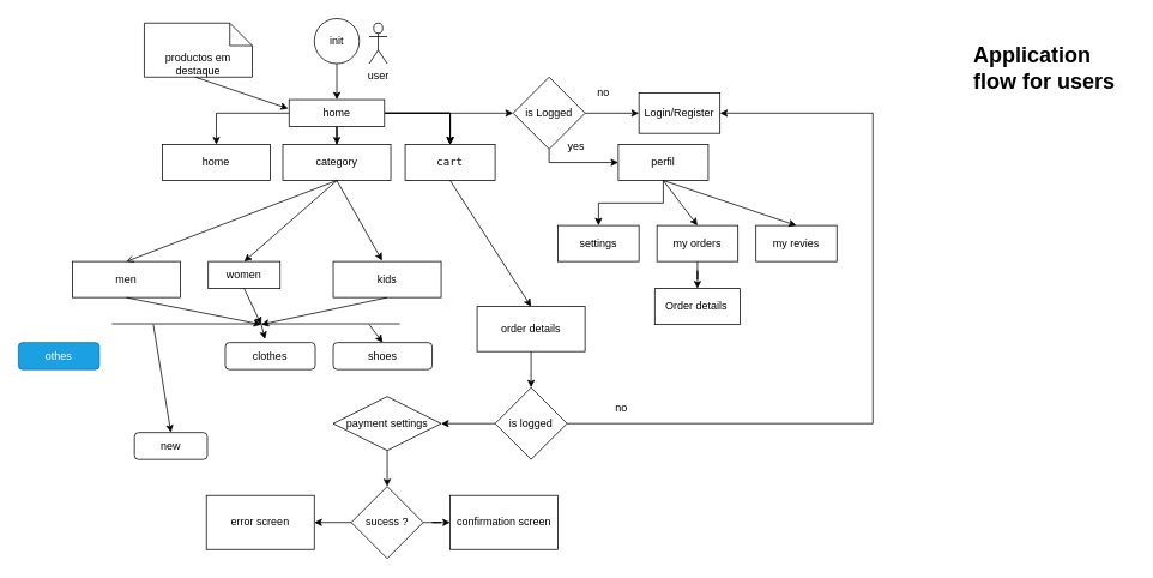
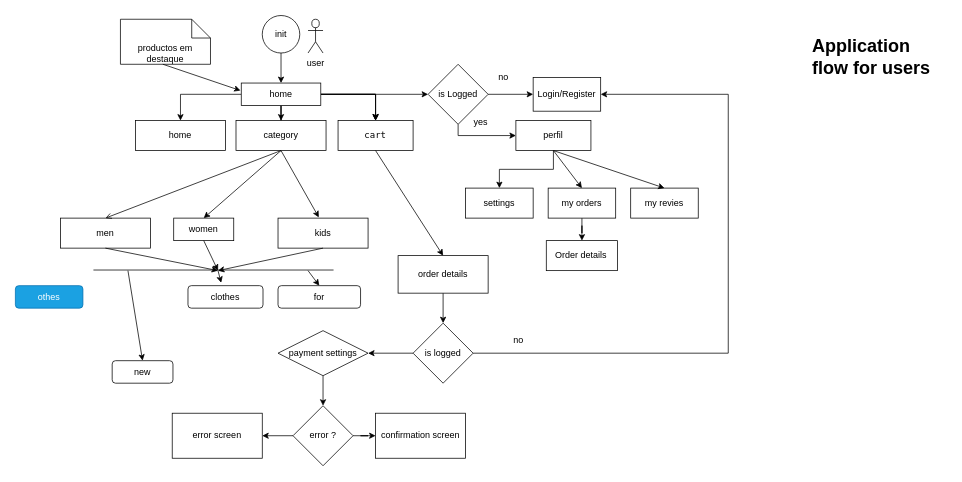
- <mxCell id="41" value="shoes" style="rounded=1;whiteSpace=wrap;html=1;" vertex="1" parent="1"><mxGeometry x="370" y="380" width="110" height="30" as="geometry" /></mxCell>
+ <mxCell id="41" value="for" style="rounded=1;whiteSpace=wrap;html=1;" vertex="1" parent="1"><mxGeometry x="370" y="380" width="110" height="30" as="geometry" /></mxCell>
- <mxCell id="60" value="sucess ?" style="rhombus;whiteSpace=wrap;html=1;rounded=0;" vertex="1" parent="1"><mxGeometry x="390" y="540" width="80" height="80" as="geometry" /></mxCell>
+ <mxCell id="60" value="error ?" style="rhombus;whiteSpace=wrap;html=1;rounded=0;" vertex="1" parent="1"><mxGeometry x="390" y="540" width="80" height="80" as="geometry" /></mxCell>
